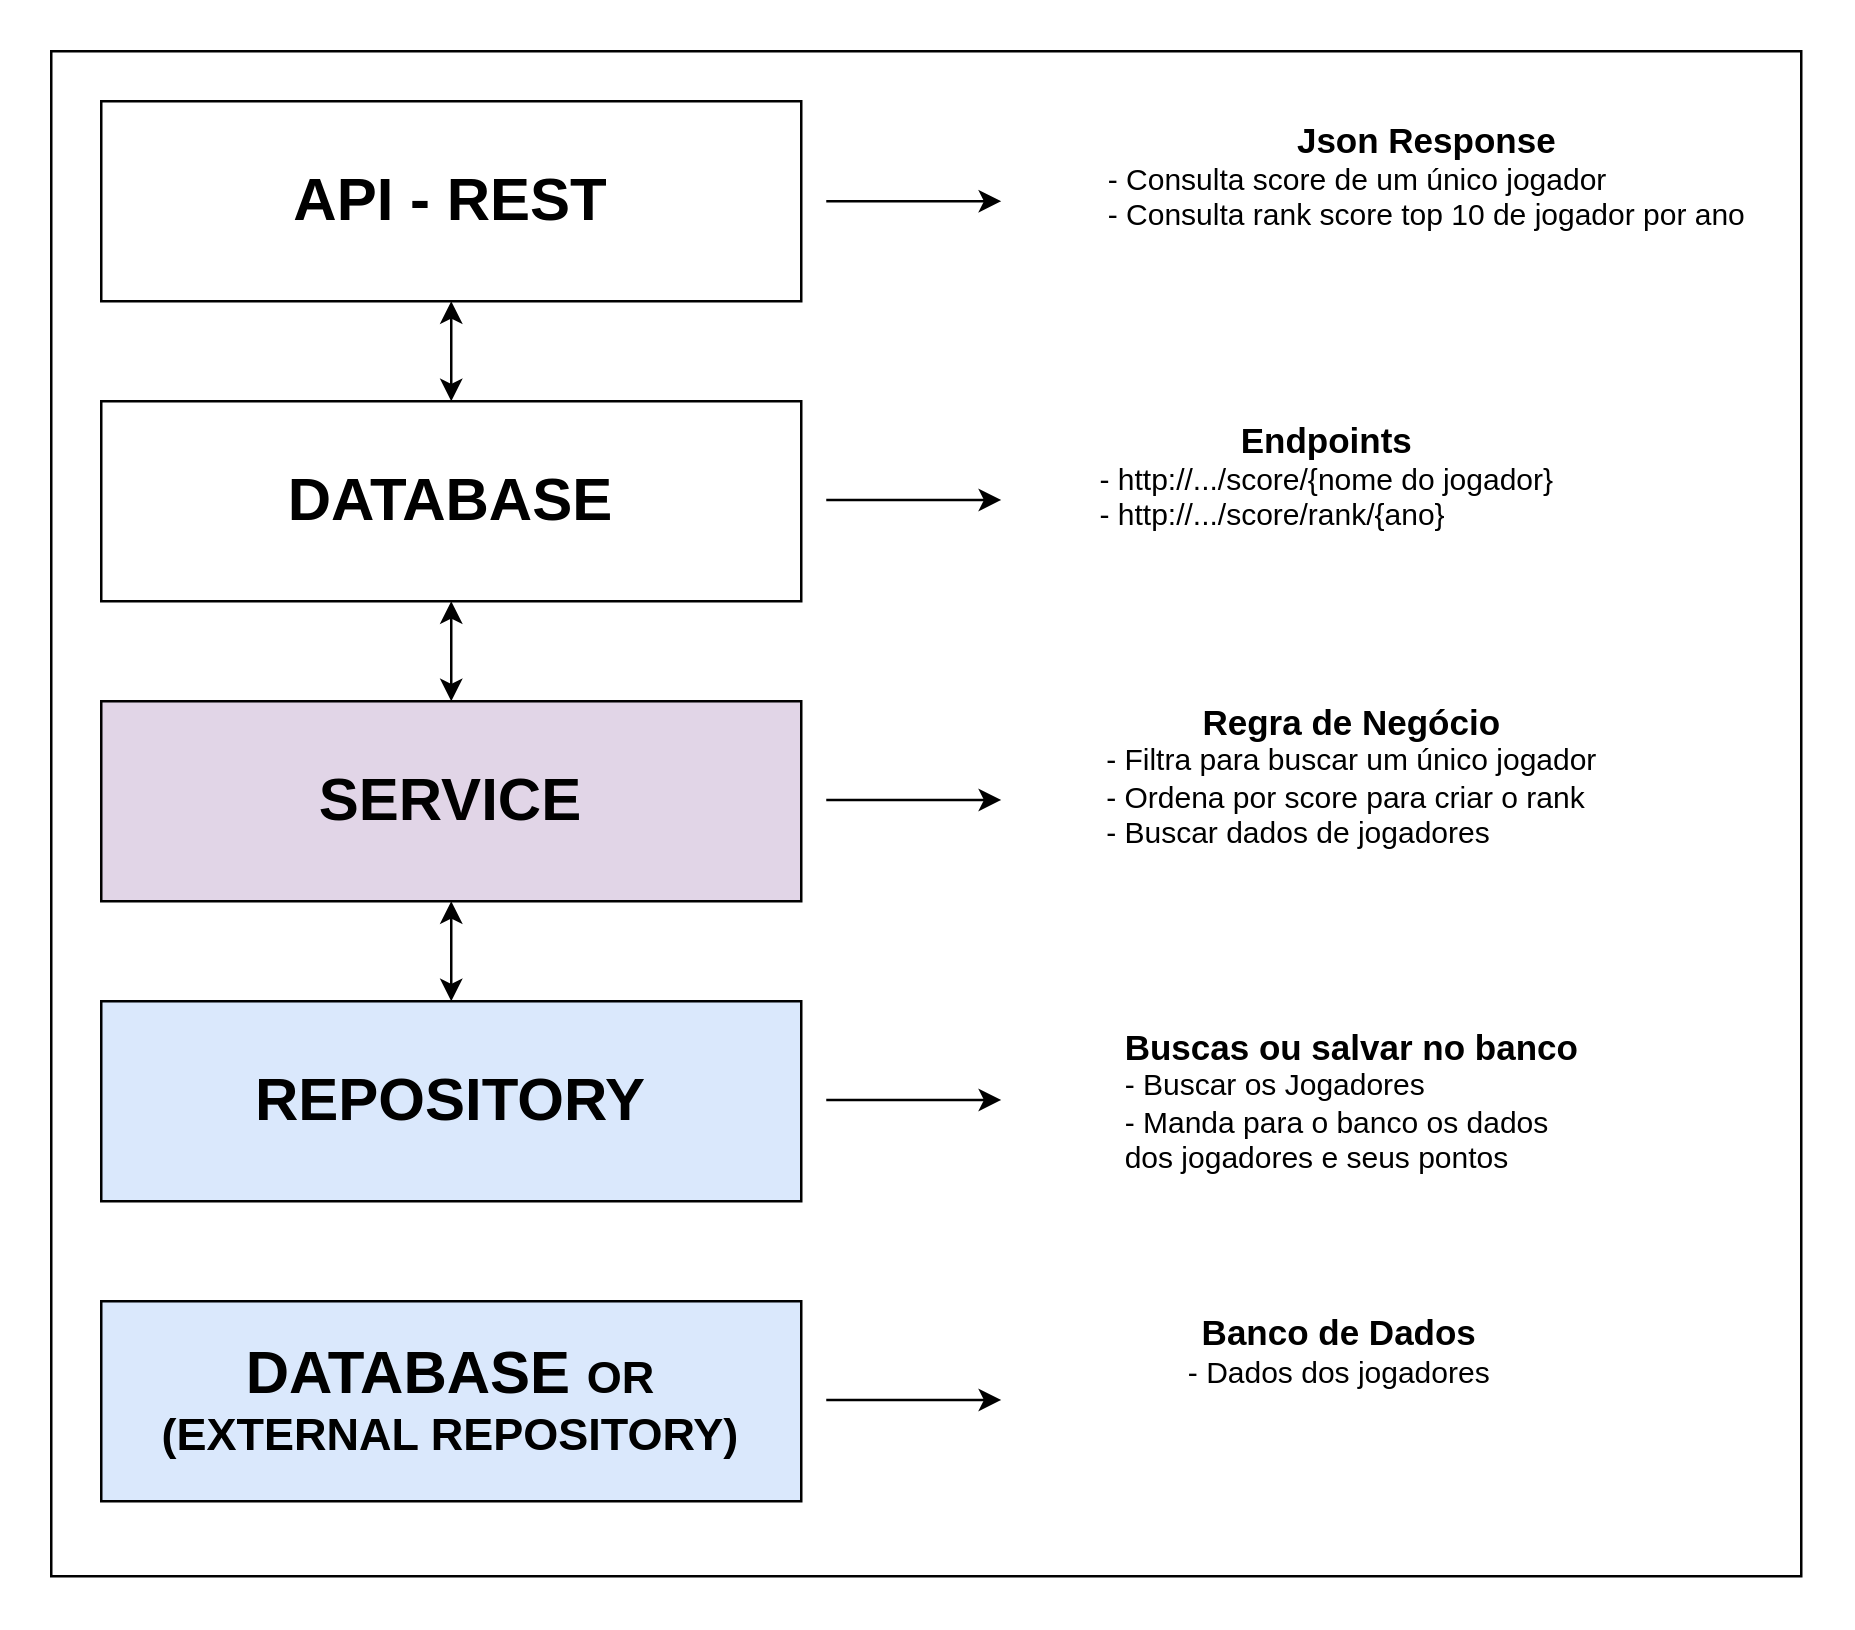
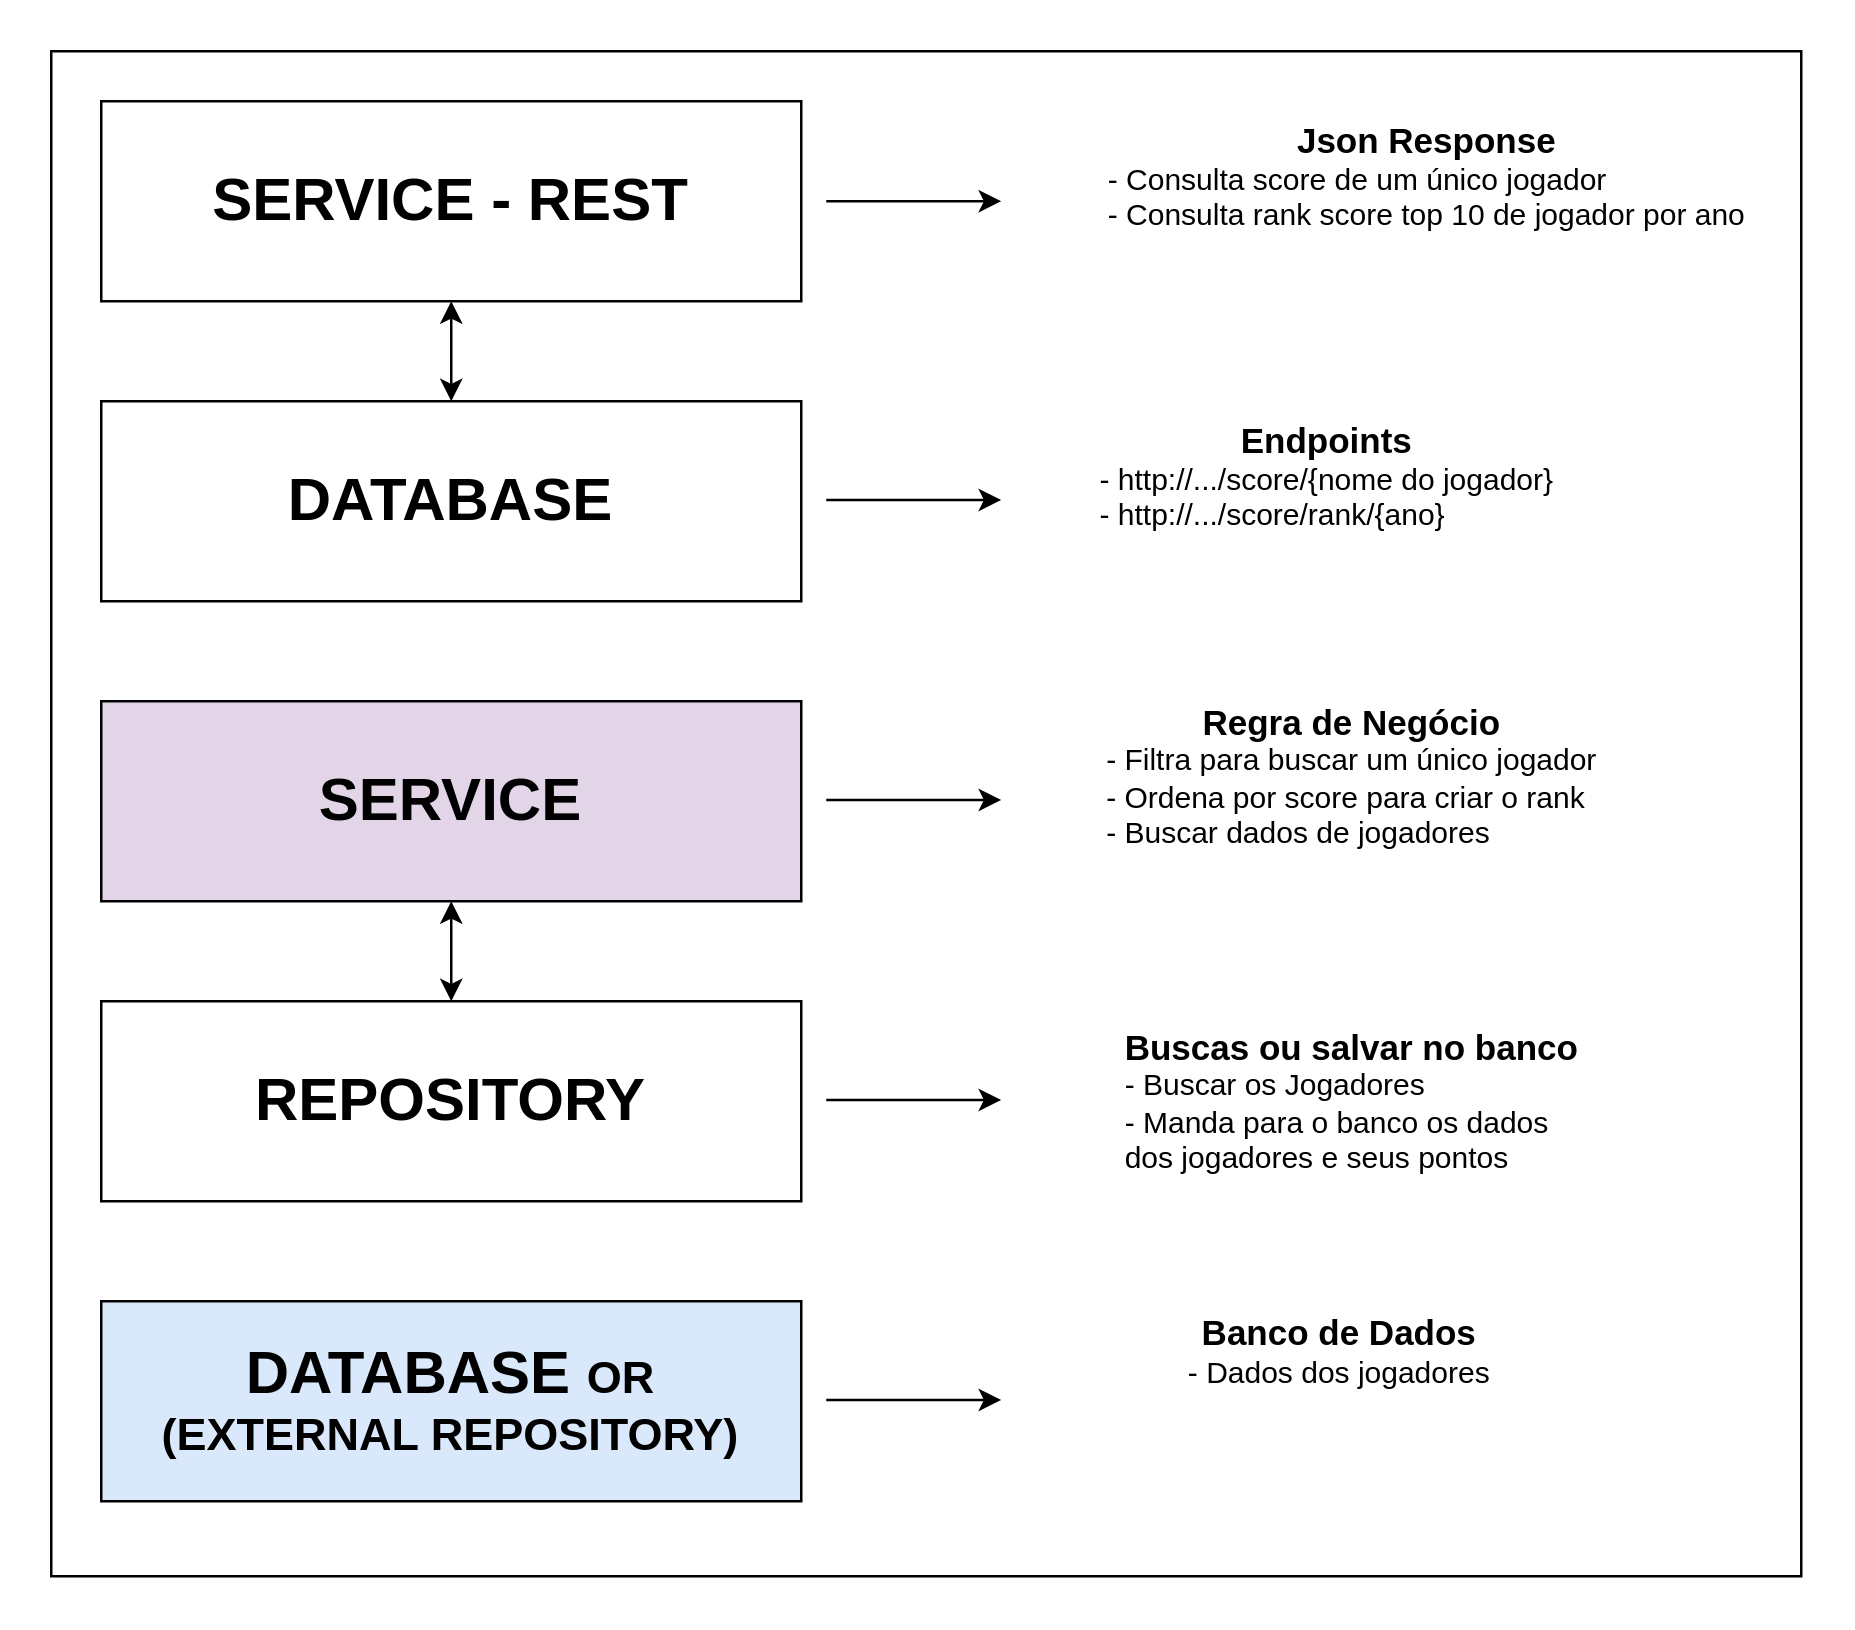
- <mxCell id="3" value="&lt;b&gt;&lt;font style=&quot;font-size: 24px;&quot;&gt;API - REST&lt;/font&gt;&lt;/b&gt;" style="rounded=0;whiteSpace=wrap;html=1;" parent="1" vertex="1"><mxGeometry x="40" y="40" width="280" height="80" as="geometry" /></mxCell>
+ <mxCell id="3" value="&lt;b&gt;&lt;font style=&quot;font-size: 24px;&quot;&gt;SERVICE - REST&lt;/font&gt;&lt;/b&gt;" style="rounded=0;whiteSpace=wrap;html=1;" parent="1" vertex="1"><mxGeometry x="40" y="40" width="280" height="80" as="geometry" /></mxCell>
- <mxCell id="9" value="" style="endArrow=classic;startArrow=classic;html=1;rounded=0;entryX=0.5;entryY=1;entryDx=0;entryDy=0;" parent="1" source="5" target="4" edge="1"><mxGeometry width="50" height="50" relative="1" as="geometry"><mxPoint x="390" y="450" as="sourcePoint" /><mxPoint x="440" y="400" as="targetPoint" /></mxGeometry></mxCell>
- <mxCell id="6" value="&lt;span style=&quot;font-size: 24px;&quot;&gt;&lt;b&gt;REPOSITORY&lt;/b&gt;&lt;/span&gt;" style="rounded=0;whiteSpace=wrap;html=1;fillColor=#dae8fc;" parent="1" vertex="1"><mxGeometry x="40" y="400" width="280" height="80" as="geometry" /></mxCell>
+ <mxCell id="6" value="&lt;span style=&quot;font-size: 24px;&quot;&gt;&lt;b&gt;REPOSITORY&lt;/b&gt;&lt;/span&gt;" style="rounded=0;whiteSpace=wrap;html=1;" parent="1" vertex="1"><mxGeometry x="40" y="400" width="280" height="80" as="geometry" /></mxCell>
